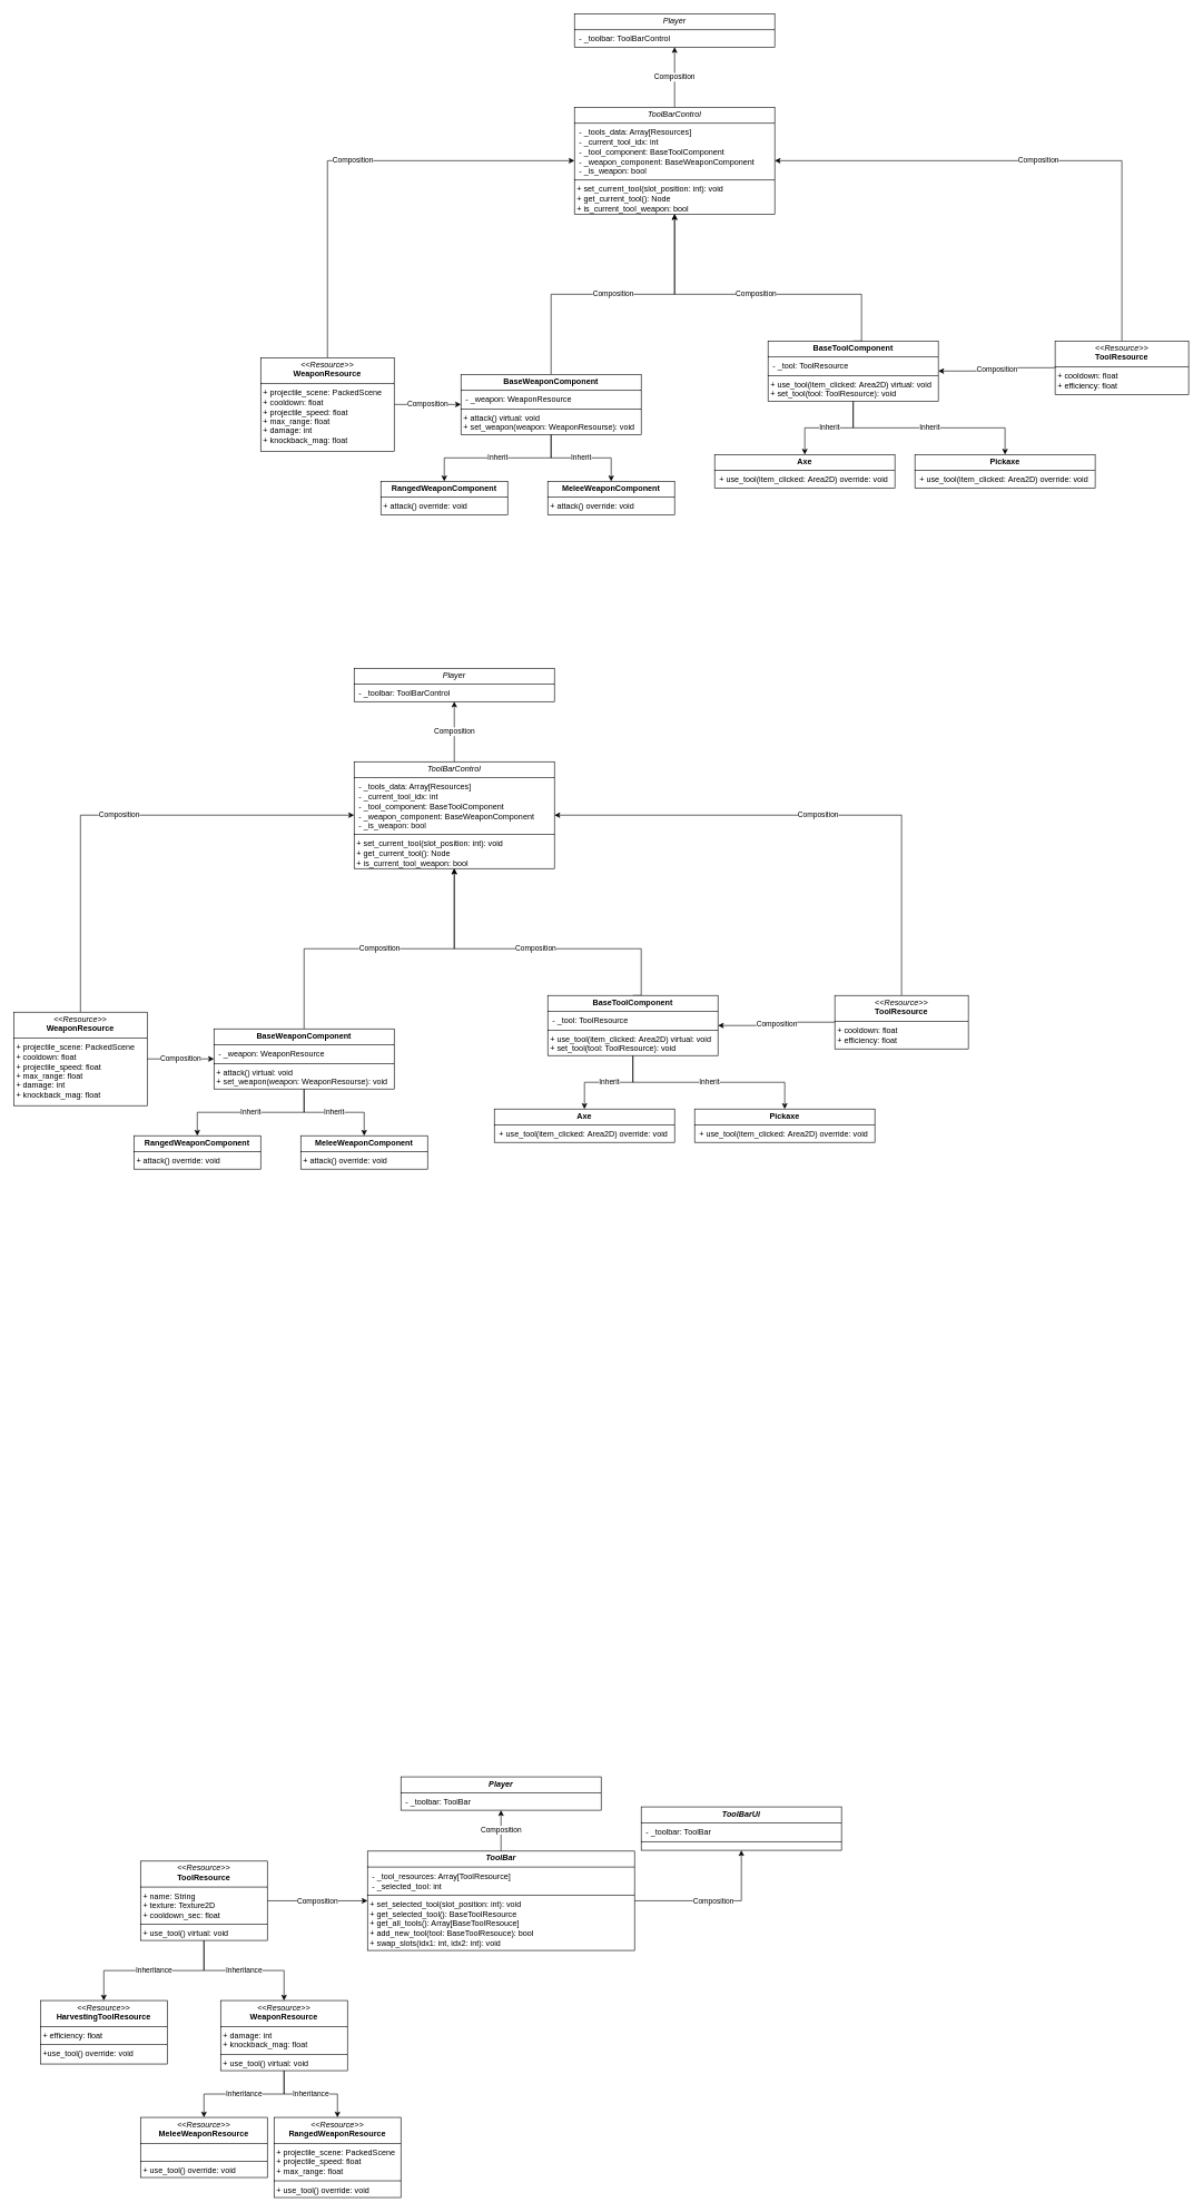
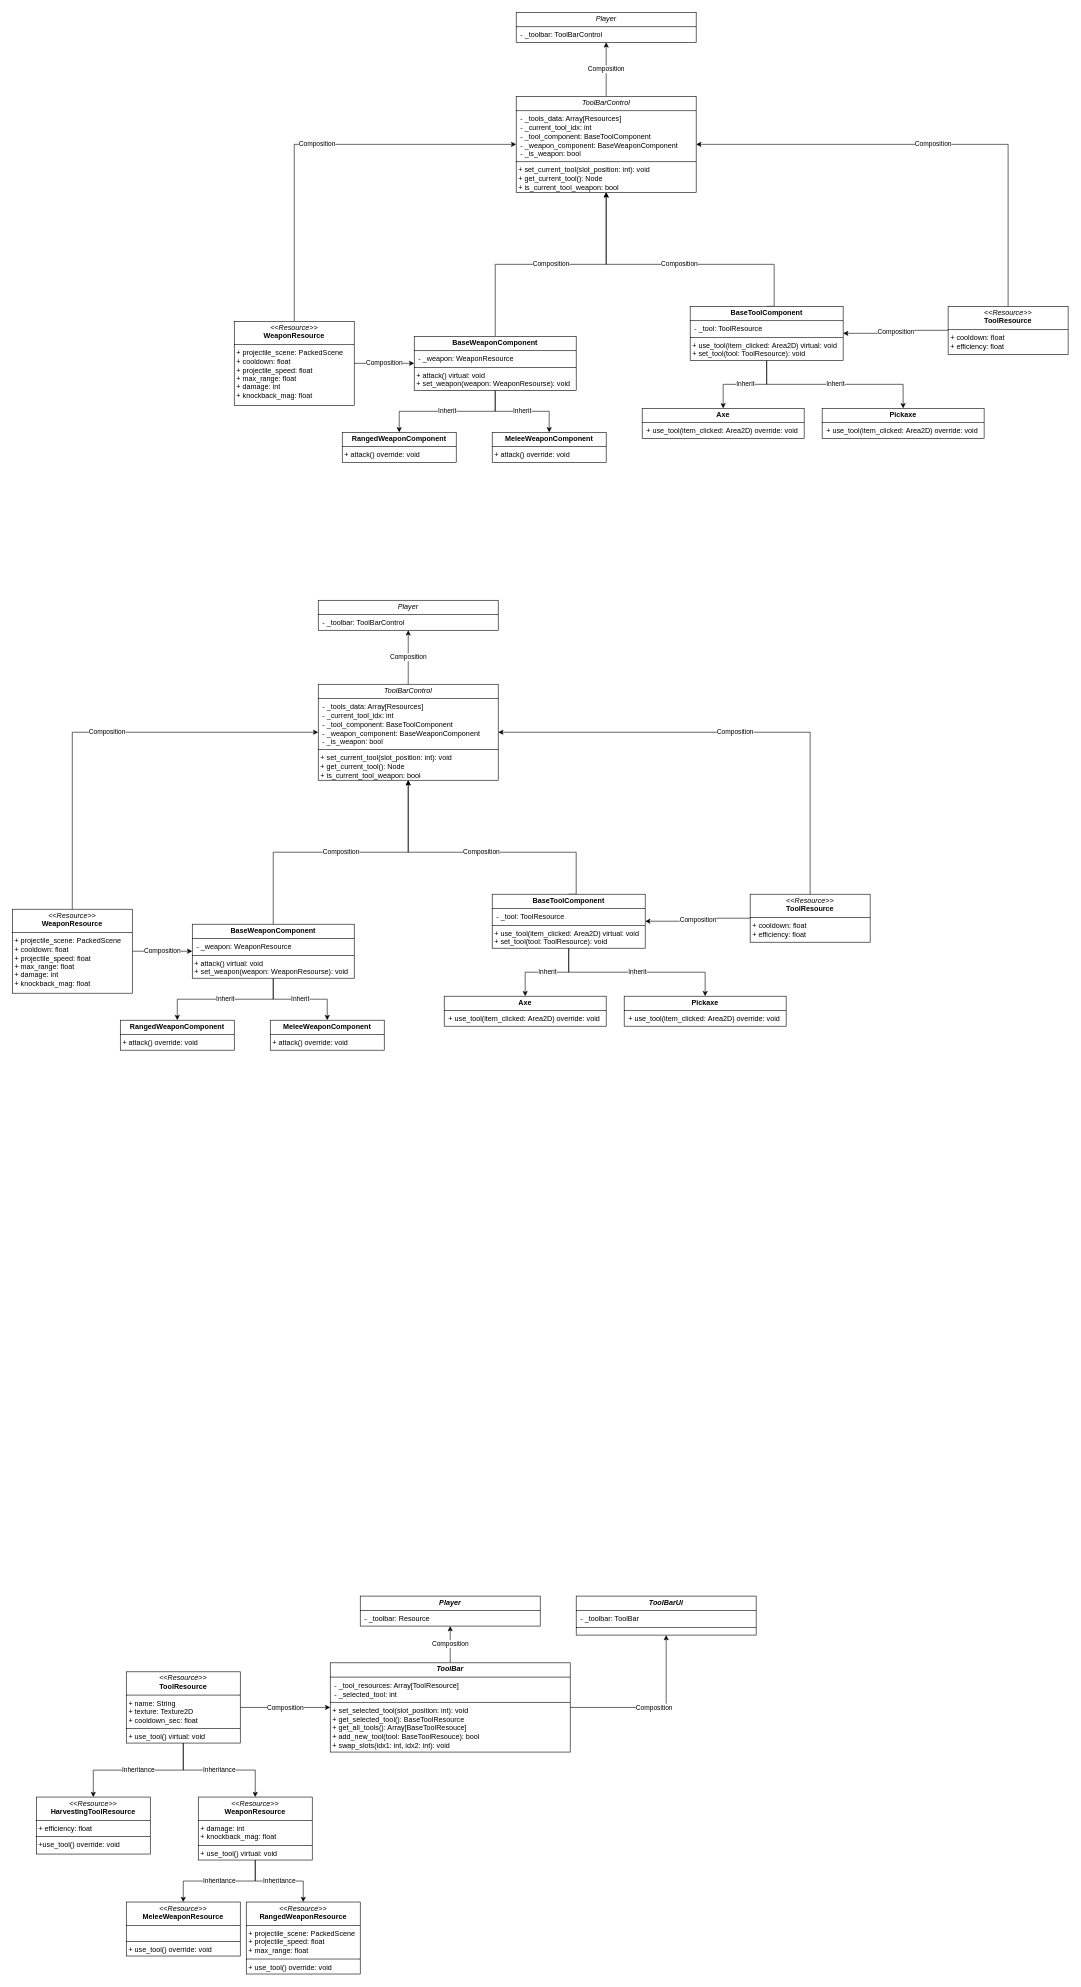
- <mxCell id="47" value="&lt;p style=&quot;margin:0px;margin-top:4px;text-align:center;&quot;&gt;&lt;i&gt;&lt;b&gt;Player&lt;/b&gt;&lt;/i&gt;&lt;/p&gt;&lt;hr size=&quot;1&quot; style=&quot;border-style:solid;&quot;&gt;&lt;p style=&quot;margin:0px;margin-left:4px;&quot;&gt;&amp;nbsp;- _toolbar: ToolBar&lt;/p&gt;" style="verticalAlign=top;align=left;overflow=fill;html=1;whiteSpace=wrap;" vertex="1" parent="1"><mxGeometry x="600" y="2660" width="300" height="50" as="geometry" /></mxCell>
+ <mxCell id="47" value="&lt;p style=&quot;margin:0px;margin-top:4px;text-align:center;&quot;&gt;&lt;i&gt;&lt;b&gt;Player&lt;/b&gt;&lt;/i&gt;&lt;/p&gt;&lt;hr size=&quot;1&quot; style=&quot;border-style:solid;&quot;&gt;&lt;p style=&quot;margin:0px;margin-left:4px;&quot;&gt;&amp;nbsp;- _toolbar: Resource&lt;/p&gt;" style="verticalAlign=top;align=left;overflow=fill;html=1;whiteSpace=wrap;" vertex="1" parent="1"><mxGeometry x="600" y="2660" width="300" height="50" as="geometry" /></mxCell>
- <mxCell id="58" value="&lt;p style=&quot;margin:0px;margin-top:4px;text-align:center;&quot;&gt;&lt;i&gt;&lt;b&gt;ToolBarUi&lt;/b&gt;&lt;/i&gt;&lt;/p&gt;&lt;hr size=&quot;1&quot; style=&quot;border-style:solid;&quot;&gt;&lt;p style=&quot;margin:0px;margin-left:4px;&quot;&gt;&lt;span style=&quot;background-color: transparent; color: light-dark(rgb(0, 0, 0), rgb(255, 255, 255));&quot;&gt;&amp;nbsp;-&lt;/span&gt;&lt;span style=&quot;background-color: transparent; color: light-dark(rgb(0, 0, 0), rgb(255, 255, 255));&quot;&gt;&amp;nbsp;_toolbar: ToolBar&lt;/span&gt;&lt;span style=&quot;background-color: transparent; color: light-dark(rgb(0, 0, 0), rgb(255, 255, 255));&quot;&gt;&lt;br&gt;&lt;/span&gt;&lt;/p&gt;&lt;hr size=&quot;1&quot; style=&quot;border-style:solid;&quot;&gt;&lt;p style=&quot;margin:0px;margin-left:4px;&quot;&gt;&lt;br&gt;&lt;/p&gt;" style="verticalAlign=top;align=left;overflow=fill;html=1;whiteSpace=wrap;" vertex="1" parent="1"><mxGeometry x="960" y="2705" width="300" height="65" as="geometry" /></mxCell>
+ <mxCell id="58" value="&lt;p style=&quot;margin:0px;margin-top:4px;text-align:center;&quot;&gt;&lt;i&gt;&lt;b&gt;ToolBarUi&lt;/b&gt;&lt;/i&gt;&lt;/p&gt;&lt;hr size=&quot;1&quot; style=&quot;border-style:solid;&quot;&gt;&lt;p style=&quot;margin:0px;margin-left:4px;&quot;&gt;&lt;span style=&quot;background-color: transparent; color: light-dark(rgb(0, 0, 0), rgb(255, 255, 255));&quot;&gt;&amp;nbsp;-&lt;/span&gt;&lt;span style=&quot;background-color: transparent; color: light-dark(rgb(0, 0, 0), rgb(255, 255, 255));&quot;&gt;&amp;nbsp;_toolbar: ToolBar&lt;/span&gt;&lt;span style=&quot;background-color: transparent; color: light-dark(rgb(0, 0, 0), rgb(255, 255, 255));&quot;&gt;&lt;br&gt;&lt;/span&gt;&lt;/p&gt;&lt;hr size=&quot;1&quot; style=&quot;border-style:solid;&quot;&gt;&lt;p style=&quot;margin:0px;margin-left:4px;&quot;&gt;&lt;br&gt;&lt;/p&gt;" style="verticalAlign=top;align=left;overflow=fill;html=1;whiteSpace=wrap;" vertex="1" parent="1"><mxGeometry x="960" y="2660" width="300" height="65" as="geometry" /></mxCell>
